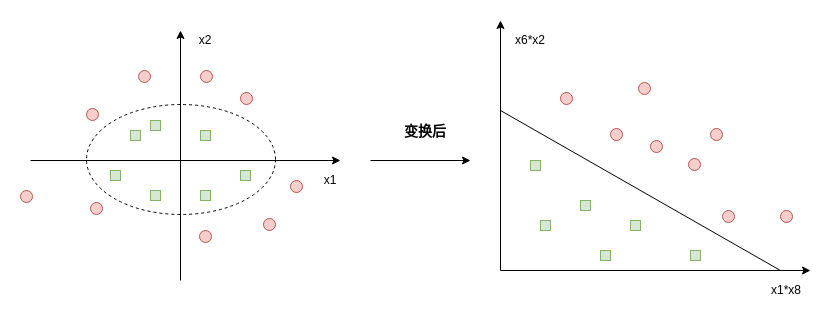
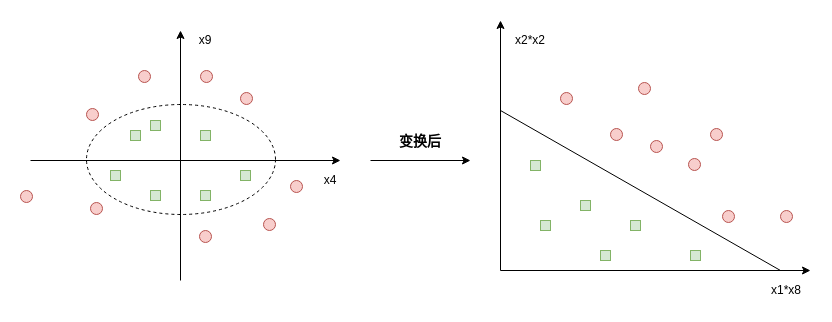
- <mxCell id="39" value="x2" style="text;html=1;strokeColor=none;fillColor=none;align=center;verticalAlign=middle;whiteSpace=wrap;rounded=0;" vertex="1" parent="1"><mxGeometry x="185" y="30" width="40" height="20" as="geometry" /></mxCell>
+ <mxCell id="39" value="x9" style="text;html=1;strokeColor=none;fillColor=none;align=center;verticalAlign=middle;whiteSpace=wrap;rounded=0;" vertex="1" parent="1"><mxGeometry x="185" y="30" width="40" height="20" as="geometry" /></mxCell>
- <mxCell id="43" value="x6*x2" style="text;html=1;strokeColor=none;fillColor=none;align=center;verticalAlign=middle;whiteSpace=wrap;rounded=0;" vertex="1" parent="1"><mxGeometry x="510" y="30" width="40" height="20" as="geometry" /></mxCell>
+ <mxCell id="43" value="x2*x2" style="text;html=1;strokeColor=none;fillColor=none;align=center;verticalAlign=middle;whiteSpace=wrap;rounded=0;" vertex="1" parent="1"><mxGeometry x="510" y="30" width="40" height="20" as="geometry" /></mxCell>
- <mxCell id="41" value="&lt;b&gt;&lt;font style=&quot;font-size: 14px&quot;&gt;变换后&lt;/font&gt;&lt;/b&gt;" style="text;html=1;strokeColor=none;fillColor=none;align=center;verticalAlign=middle;whiteSpace=wrap;rounded=0;" vertex="1" parent="1"><mxGeometry x="395" y="120" width="60" height="22" as="geometry" /></mxCell>
+ <mxCell id="41" value="&lt;b&gt;&lt;font style=&quot;font-size: 14px&quot;&gt;变换后&lt;/font&gt;&lt;/b&gt;" style="text;html=1;strokeColor=none;fillColor=none;align=center;verticalAlign=middle;whiteSpace=wrap;rounded=0;" vertex="1" parent="1"><mxGeometry x="390" y="130" width="60" height="22" as="geometry" /></mxCell>
- <mxCell id="38" value="x1" style="text;html=1;strokeColor=none;fillColor=none;align=center;verticalAlign=middle;whiteSpace=wrap;rounded=0;" vertex="1" parent="1"><mxGeometry x="310" y="170" width="40" height="20" as="geometry" /></mxCell>
+ <mxCell id="38" value="x4" style="text;html=1;strokeColor=none;fillColor=none;align=center;verticalAlign=middle;whiteSpace=wrap;rounded=0;" vertex="1" parent="1"><mxGeometry x="310" y="170" width="40" height="20" as="geometry" /></mxCell>
